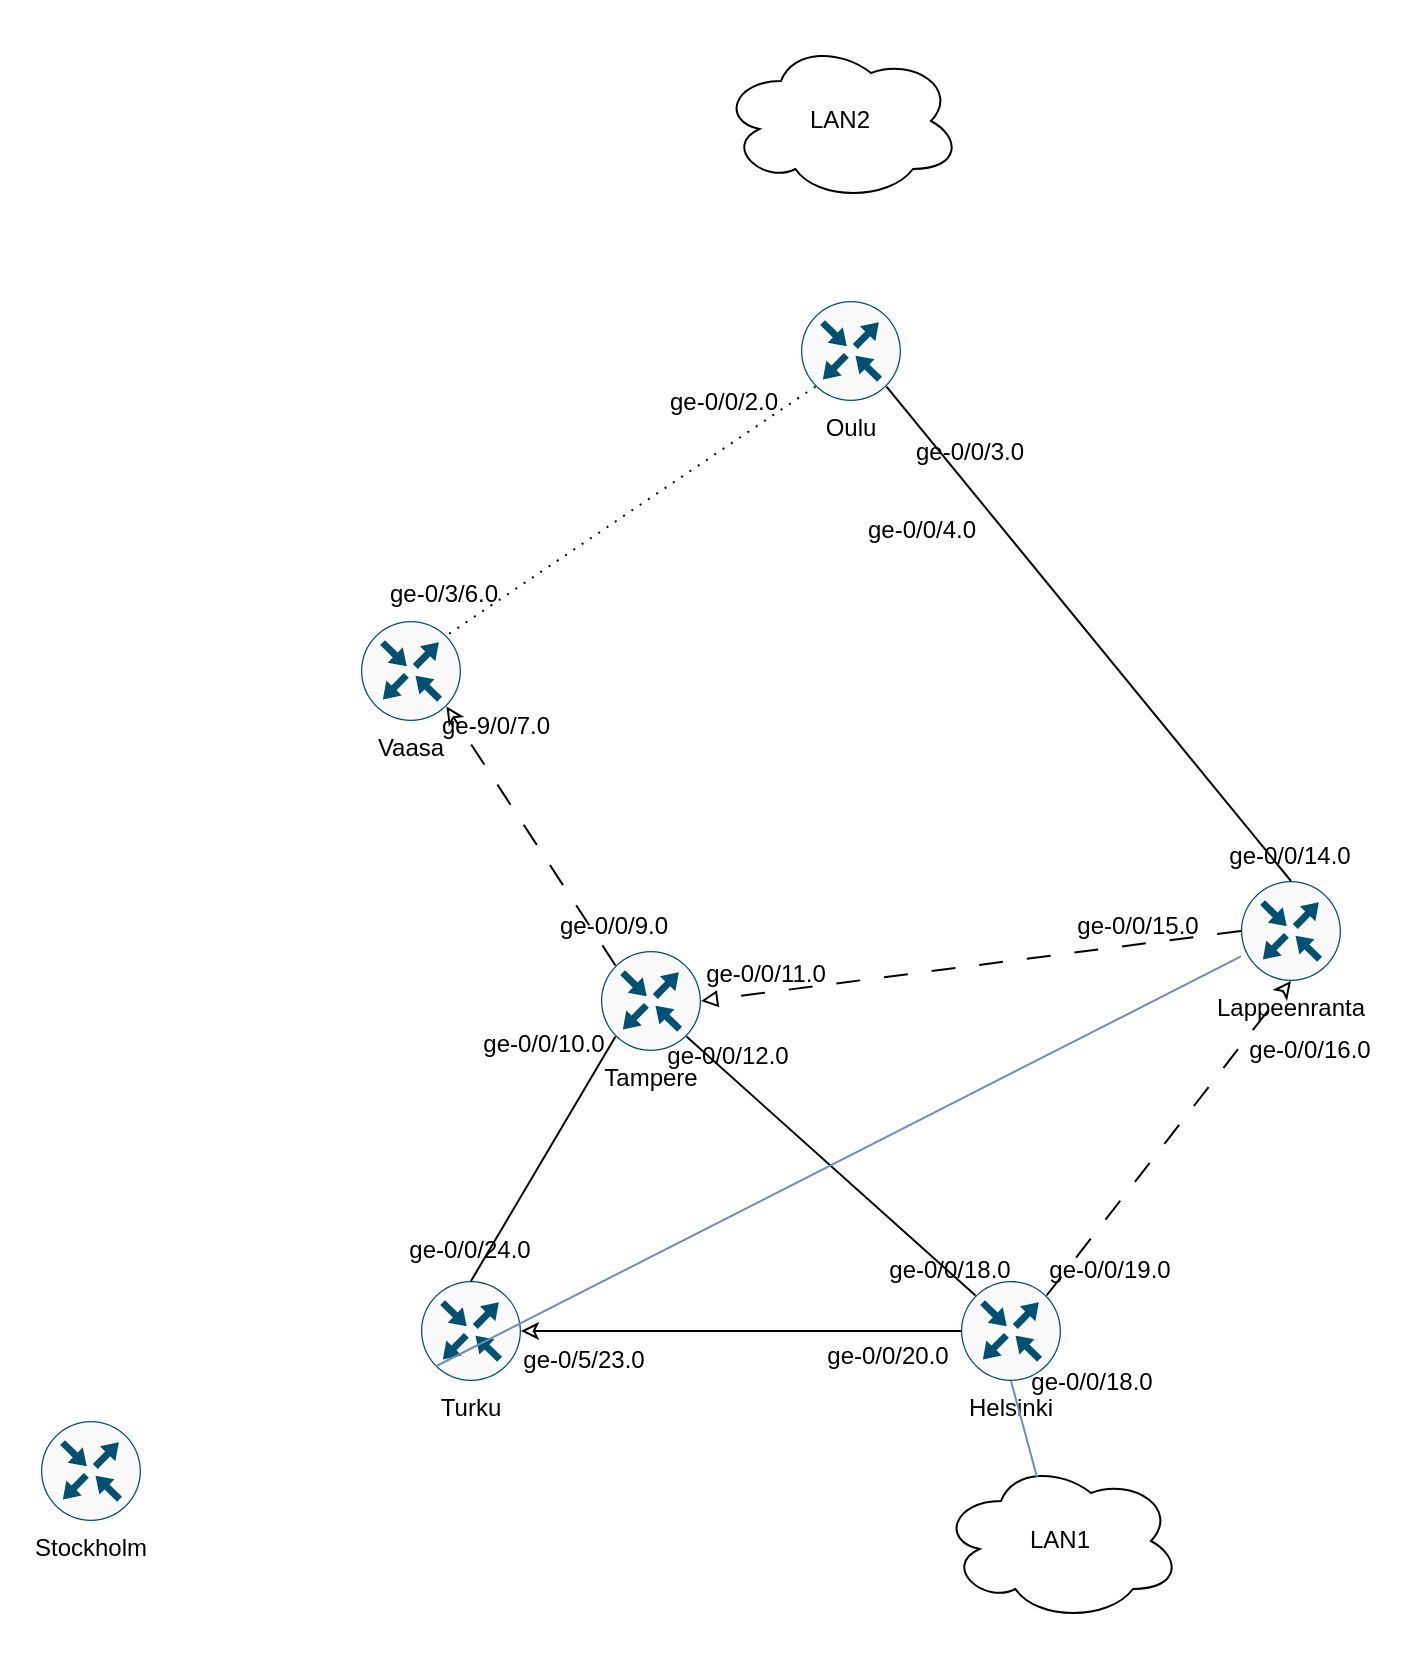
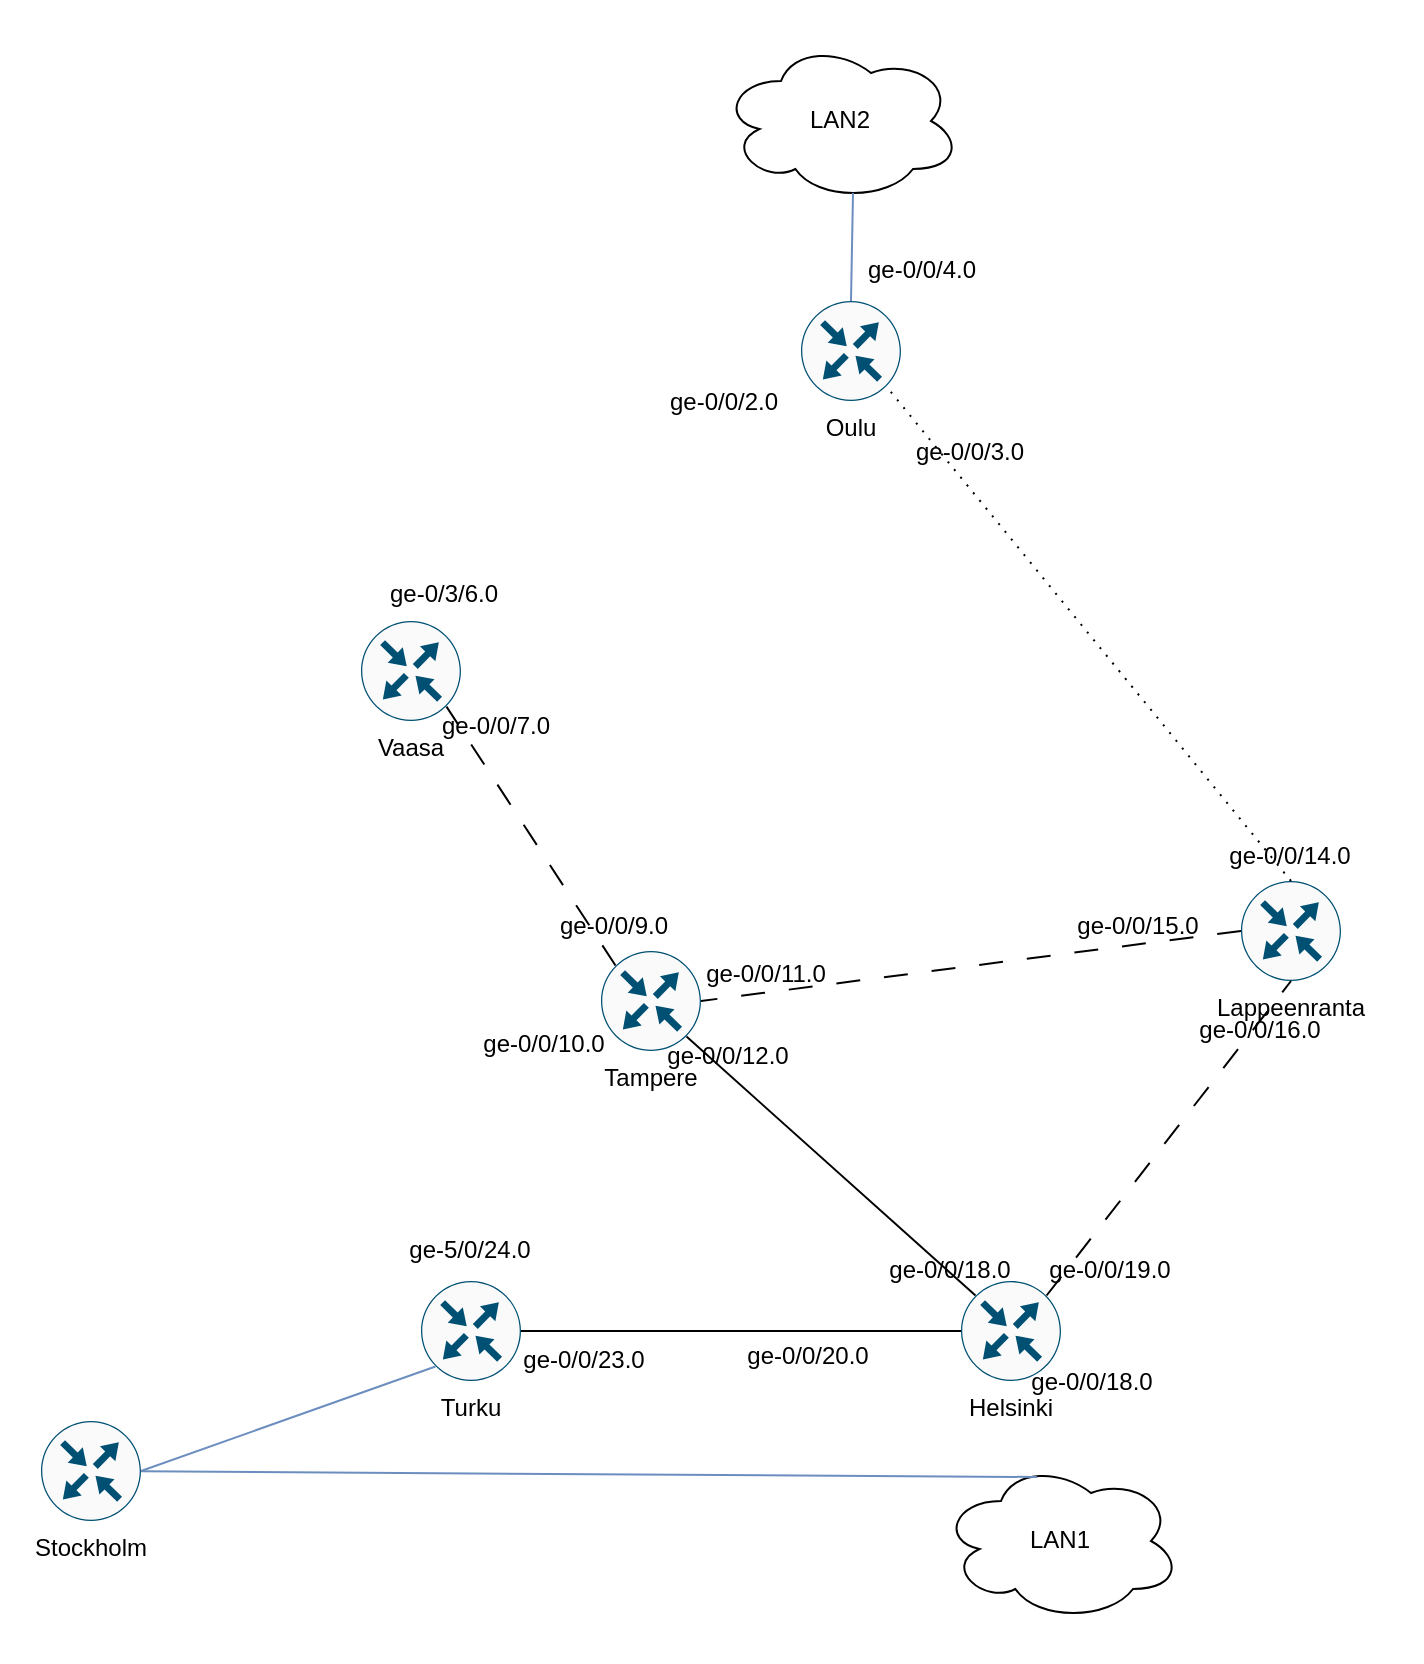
+ <mxCell id="21" style="rounded=0;orthogonalLoop=1;jettySize=auto;html=1;exitX=0.5;exitY=0;exitDx=0;exitDy=0;exitPerimeter=0;entryX=0.55;entryY=0.95;entryDx=0;entryDy=0;entryPerimeter=0;startArrow=none;startFill=0;endArrow=none;endFill=0;fillColor=#dae8fc;strokeColor=#6c8ebf;" edge="1" parent="1" source="2" target="18"><mxGeometry relative="1" as="geometry"><mxPoint x="694" y="239.5" as="sourcePoint" /><mxPoint x="550" y="110.5" as="targetPoint" /></mxGeometry></mxCell>
- <mxCell id="14" style="rounded=0;orthogonalLoop=1;jettySize=auto;html=1;exitX=0.145;exitY=0.855;exitDx=0;exitDy=0;exitPerimeter=0;entryX=0.856;entryY=0.145;entryDx=0;entryDy=0;entryPerimeter=0;startArrow=none;startFill=0;endArrow=none;endFill=0;dashed=1;dashPattern=1 4;" edge="1" parent="1" source="2" target="3"><mxGeometry relative="1" as="geometry"><mxPoint x="334" y="179" as="sourcePoint" /><mxPoint x="190" y="50" as="targetPoint" /></mxGeometry></mxCell>
- <mxCell id="39" value="ge-0/0/4.0" style="text;strokeColor=none;align=center;fillColor=none;html=1;verticalAlign=middle;whiteSpace=wrap;rounded=0;" vertex="1" parent="1"><mxGeometry x="426" y="250" width="70" height="30" as="geometry" /></mxCell>
+ <mxCell id="39" value="ge-0/0/4.0" style="text;strokeColor=none;align=center;fillColor=none;html=1;verticalAlign=middle;whiteSpace=wrap;rounded=0;" vertex="1" parent="1"><mxGeometry x="426" y="120" width="70" height="30" as="geometry" /></mxCell>
- <mxCell id="10" style="rounded=0;orthogonalLoop=1;jettySize=auto;html=1;exitX=0.5;exitY=0;exitDx=0;exitDy=0;exitPerimeter=0;startArrow=none;startFill=0;endArrow=none;endFill=0;entryX=0.855;entryY=0.856;entryDx=0;entryDy=0;entryPerimeter=0;dashed=0;dashPattern=1 4;" edge="1" parent="1" source="5" target="2"><mxGeometry relative="1" as="geometry"><mxPoint x="497" y="657" as="sourcePoint" /><mxPoint x="490" y="370" as="targetPoint" /></mxGeometry></mxCell>
+ <mxCell id="10" style="rounded=0;orthogonalLoop=1;jettySize=auto;html=1;exitX=0.5;exitY=0;exitDx=0;exitDy=0;exitPerimeter=0;startArrow=none;startFill=0;endArrow=none;endFill=0;entryX=0.855;entryY=0.856;entryDx=0;entryDy=0;entryPerimeter=0;dashed=1;dashPattern=1 4;" edge="1" parent="1" source="5" target="2"><mxGeometry relative="1" as="geometry"><mxPoint x="497" y="657" as="sourcePoint" /><mxPoint x="490" y="370" as="targetPoint" /></mxGeometry></mxCell>
- <mxCell id="12" style="rounded=0;orthogonalLoop=1;jettySize=auto;html=1;exitX=0.145;exitY=0.145;exitDx=0;exitDy=0;exitPerimeter=0;entryX=0.855;entryY=0.856;entryDx=0;entryDy=0;entryPerimeter=0;startArrow=none;startFill=0;endArrow=classic;endFill=0;dashed=1;dashPattern=12 12;" edge="1" parent="1" source="4" target="3"><mxGeometry relative="1" as="geometry"><mxPoint x="464" y="459.5" as="sourcePoint" /><mxPoint x="320" y="330.5" as="targetPoint" /></mxGeometry></mxCell>
+ <mxCell id="12" style="rounded=0;orthogonalLoop=1;jettySize=auto;html=1;exitX=0.145;exitY=0.145;exitDx=0;exitDy=0;exitPerimeter=0;entryX=0.855;entryY=0.856;entryDx=0;entryDy=0;entryPerimeter=0;startArrow=none;startFill=0;endArrow=none;endFill=0;dashed=1;dashPattern=12 12;" edge="1" parent="1" source="4" target="3"><mxGeometry relative="1" as="geometry"><mxPoint x="464" y="459.5" as="sourcePoint" /><mxPoint x="320" y="330.5" as="targetPoint" /></mxGeometry></mxCell>
- <mxCell id="36" value="ge-9/0/7.0" style="text;strokeColor=none;align=center;fillColor=none;html=1;verticalAlign=middle;whiteSpace=wrap;rounded=0;" vertex="1" parent="1"><mxGeometry x="213" y="348" width="70" height="30" as="geometry" /></mxCell>
+ <mxCell id="36" value="ge-0/0/7.0" style="text;strokeColor=none;align=center;fillColor=none;html=1;verticalAlign=middle;whiteSpace=wrap;rounded=0;" vertex="1" parent="1"><mxGeometry x="213" y="348" width="70" height="30" as="geometry" /></mxCell>
- <mxCell id="11" style="rounded=0;orthogonalLoop=1;jettySize=auto;html=1;exitX=0.856;exitY=0.145;exitDx=0;exitDy=0;exitPerimeter=0;entryX=0.5;entryY=1;entryDx=0;entryDy=0;entryPerimeter=0;startArrow=none;startFill=0;endArrow=classic;endFill=0;dashed=1;dashPattern=12 12;" edge="1" parent="1" source="8" target="5"><mxGeometry relative="1" as="geometry"><mxPoint x="564" y="589" as="sourcePoint" /><mxPoint x="420" y="460" as="targetPoint" /></mxGeometry></mxCell>
+ <mxCell id="11" style="rounded=0;orthogonalLoop=1;jettySize=auto;html=1;exitX=0.856;exitY=0.145;exitDx=0;exitDy=0;exitPerimeter=0;entryX=0.5;entryY=1;entryDx=0;entryDy=0;entryPerimeter=0;startArrow=none;startFill=0;endArrow=none;endFill=0;dashed=1;dashPattern=12 12;" edge="1" parent="1" source="8" target="5"><mxGeometry relative="1" as="geometry"><mxPoint x="564" y="589" as="sourcePoint" /><mxPoint x="420" y="460" as="targetPoint" /></mxGeometry></mxCell>
- <mxCell id="16" style="rounded=0;orthogonalLoop=1;jettySize=auto;html=1;exitX=0;exitY=0.5;exitDx=0;exitDy=0;exitPerimeter=0;entryX=1;entryY=0.5;entryDx=0;entryDy=0;entryPerimeter=0;startArrow=none;startFill=0;endArrow=block;endFill=0;dashed=1;dashPattern=12 12;" edge="1" parent="1" source="5" target="4"><mxGeometry relative="1" as="geometry"><mxPoint x="524" y="619" as="sourcePoint" /><mxPoint x="380" y="490" as="targetPoint" /></mxGeometry></mxCell>
+ <mxCell id="16" style="rounded=0;orthogonalLoop=1;jettySize=auto;html=1;exitX=0;exitY=0.5;exitDx=0;exitDy=0;exitPerimeter=0;entryX=1;entryY=0.5;entryDx=0;entryDy=0;entryPerimeter=0;startArrow=none;startFill=0;endArrow=none;endFill=0;dashed=1;dashPattern=12 12;" edge="1" parent="1" source="5" target="4"><mxGeometry relative="1" as="geometry"><mxPoint x="524" y="619" as="sourcePoint" /><mxPoint x="380" y="490" as="targetPoint" /></mxGeometry></mxCell>
- <mxCell id="34" value="ge-0/0/16.0" style="text;strokeColor=none;align=center;fillColor=none;html=1;verticalAlign=middle;whiteSpace=wrap;rounded=0;" vertex="1" parent="1"><mxGeometry x="620" y="510" width="70" height="30" as="geometry" /></mxCell>
+ <mxCell id="34" value="ge-0/0/16.0" style="text;strokeColor=none;align=center;fillColor=none;html=1;verticalAlign=middle;whiteSpace=wrap;rounded=0;" vertex="1" parent="1"><mxGeometry x="595" y="500" width="70" height="30" as="geometry" /></mxCell>
- <mxCell id="13" style="rounded=0;orthogonalLoop=1;jettySize=auto;html=1;exitX=0.5;exitY=0;exitDx=0;exitDy=0;exitPerimeter=0;entryX=0.145;entryY=0.855;entryDx=0;entryDy=0;entryPerimeter=0;startArrow=none;startFill=0;endArrow=none;endFill=0;" edge="1" parent="1" source="6" target="4"><mxGeometry relative="1" as="geometry"><mxPoint x="254" y="599" as="sourcePoint" /><mxPoint x="110" y="470" as="targetPoint" /></mxGeometry></mxCell>
- <mxCell id="17" style="rounded=0;orthogonalLoop=1;jettySize=auto;html=1;exitX=0.145;exitY=0.855;exitDx=0;exitDy=0;exitPerimeter=0;startArrow=none;startFill=0;endArrow=none;endFill=0;fillColor=#dae8fc;strokeColor=#6c8ebf;" edge="1" parent="1" source="6" target="5"><mxGeometry relative="1" as="geometry"><mxPoint x="314" y="859" as="sourcePoint" /><mxPoint x="170" y="730" as="targetPoint" /></mxGeometry></mxCell>
+ <mxCell id="17" style="rounded=0;orthogonalLoop=1;jettySize=auto;html=1;exitX=0.145;exitY=0.855;exitDx=0;exitDy=0;exitPerimeter=0;entryX=1;entryY=0.5;entryDx=0;entryDy=0;entryPerimeter=0;startArrow=none;startFill=0;endArrow=none;endFill=0;fillColor=#dae8fc;strokeColor=#6c8ebf;" edge="1" parent="1" source="6" target="7"><mxGeometry relative="1" as="geometry"><mxPoint x="314" y="859" as="sourcePoint" /><mxPoint x="170" y="730" as="targetPoint" /></mxGeometry></mxCell>
- <mxCell id="27" value="ge-0/0/24.0" style="text;strokeColor=none;align=center;fillColor=none;html=1;verticalAlign=middle;whiteSpace=wrap;rounded=0;" vertex="1" parent="1"><mxGeometry x="200" y="610" width="70" height="30" as="geometry" /></mxCell>
+ <mxCell id="27" value="ge-5/0/24.0" style="text;strokeColor=none;align=center;fillColor=none;html=1;verticalAlign=middle;whiteSpace=wrap;rounded=0;" vertex="1" parent="1"><mxGeometry x="200" y="610" width="70" height="30" as="geometry" /></mxCell>
- <mxCell id="15" style="rounded=0;orthogonalLoop=1;jettySize=auto;html=1;exitX=0;exitY=0.5;exitDx=0;exitDy=0;exitPerimeter=0;entryX=1;entryY=0.5;entryDx=0;entryDy=0;entryPerimeter=0;startArrow=none;startFill=0;endArrow=classic;endFill=0;" edge="1" parent="1" source="8" target="6"><mxGeometry relative="1" as="geometry"><mxPoint x="450" y="819" as="sourcePoint" /><mxPoint x="306" y="690" as="targetPoint" /></mxGeometry></mxCell>
+ <mxCell id="15" style="rounded=0;orthogonalLoop=1;jettySize=auto;html=1;exitX=0;exitY=0.5;exitDx=0;exitDy=0;exitPerimeter=0;entryX=1;entryY=0.5;entryDx=0;entryDy=0;entryPerimeter=0;startArrow=none;startFill=0;endArrow=none;endFill=0;" edge="1" parent="1" source="8" target="6"><mxGeometry relative="1" as="geometry"><mxPoint x="450" y="819" as="sourcePoint" /><mxPoint x="306" y="690" as="targetPoint" /></mxGeometry></mxCell>
- <mxCell id="24" value="ge-0/0/20.0" style="text;strokeColor=none;align=center;fillColor=none;html=1;verticalAlign=middle;whiteSpace=wrap;rounded=0;" vertex="1" parent="1"><mxGeometry x="409" y="663" width="70" height="30" as="geometry" /></mxCell>
+ <mxCell id="24" value="ge-0/0/20.0" style="text;strokeColor=none;align=center;fillColor=none;html=1;verticalAlign=middle;whiteSpace=wrap;rounded=0;" vertex="1" parent="1"><mxGeometry x="369" y="663" width="70" height="30" as="geometry" /></mxCell>
- <mxCell id="26" value="ge-0/5/23.0" style="text;strokeColor=none;align=center;fillColor=none;html=1;verticalAlign=middle;whiteSpace=wrap;rounded=0;" vertex="1" parent="1"><mxGeometry x="257" y="665" width="70" height="30" as="geometry" /></mxCell>
+ <mxCell id="26" value="ge-0/0/23.0" style="text;strokeColor=none;align=center;fillColor=none;html=1;verticalAlign=middle;whiteSpace=wrap;rounded=0;" vertex="1" parent="1"><mxGeometry x="257" y="665" width="70" height="30" as="geometry" /></mxCell>
- <mxCell id="20" style="rounded=0;orthogonalLoop=1;jettySize=auto;html=1;entryX=0.5;entryY=1;entryDx=0;entryDy=0;entryPerimeter=0;startArrow=none;startFill=0;endArrow=none;endFill=0;exitX=0.4;exitY=0.1;exitDx=0;exitDy=0;exitPerimeter=0;fillColor=#dae8fc;strokeColor=#6c8ebf;" edge="1" parent="1" source="19" target="8"><mxGeometry relative="1" as="geometry"><mxPoint x="567" y="727" as="sourcePoint" /><mxPoint x="423" y="598" as="targetPoint" /></mxGeometry></mxCell>
+ <mxCell id="20" style="rounded=0;orthogonalLoop=1;jettySize=auto;html=1;startArrow=none;startFill=0;endArrow=none;endFill=0;exitX=0.4;exitY=0.1;exitDx=0;exitDy=0;exitPerimeter=0;fillColor=#dae8fc;strokeColor=#6c8ebf;" edge="1" parent="1" source="19" target="7"><mxGeometry relative="1" as="geometry"><mxPoint x="567" y="727" as="sourcePoint" /><mxPoint x="423" y="598" as="targetPoint" /></mxGeometry></mxCell>
